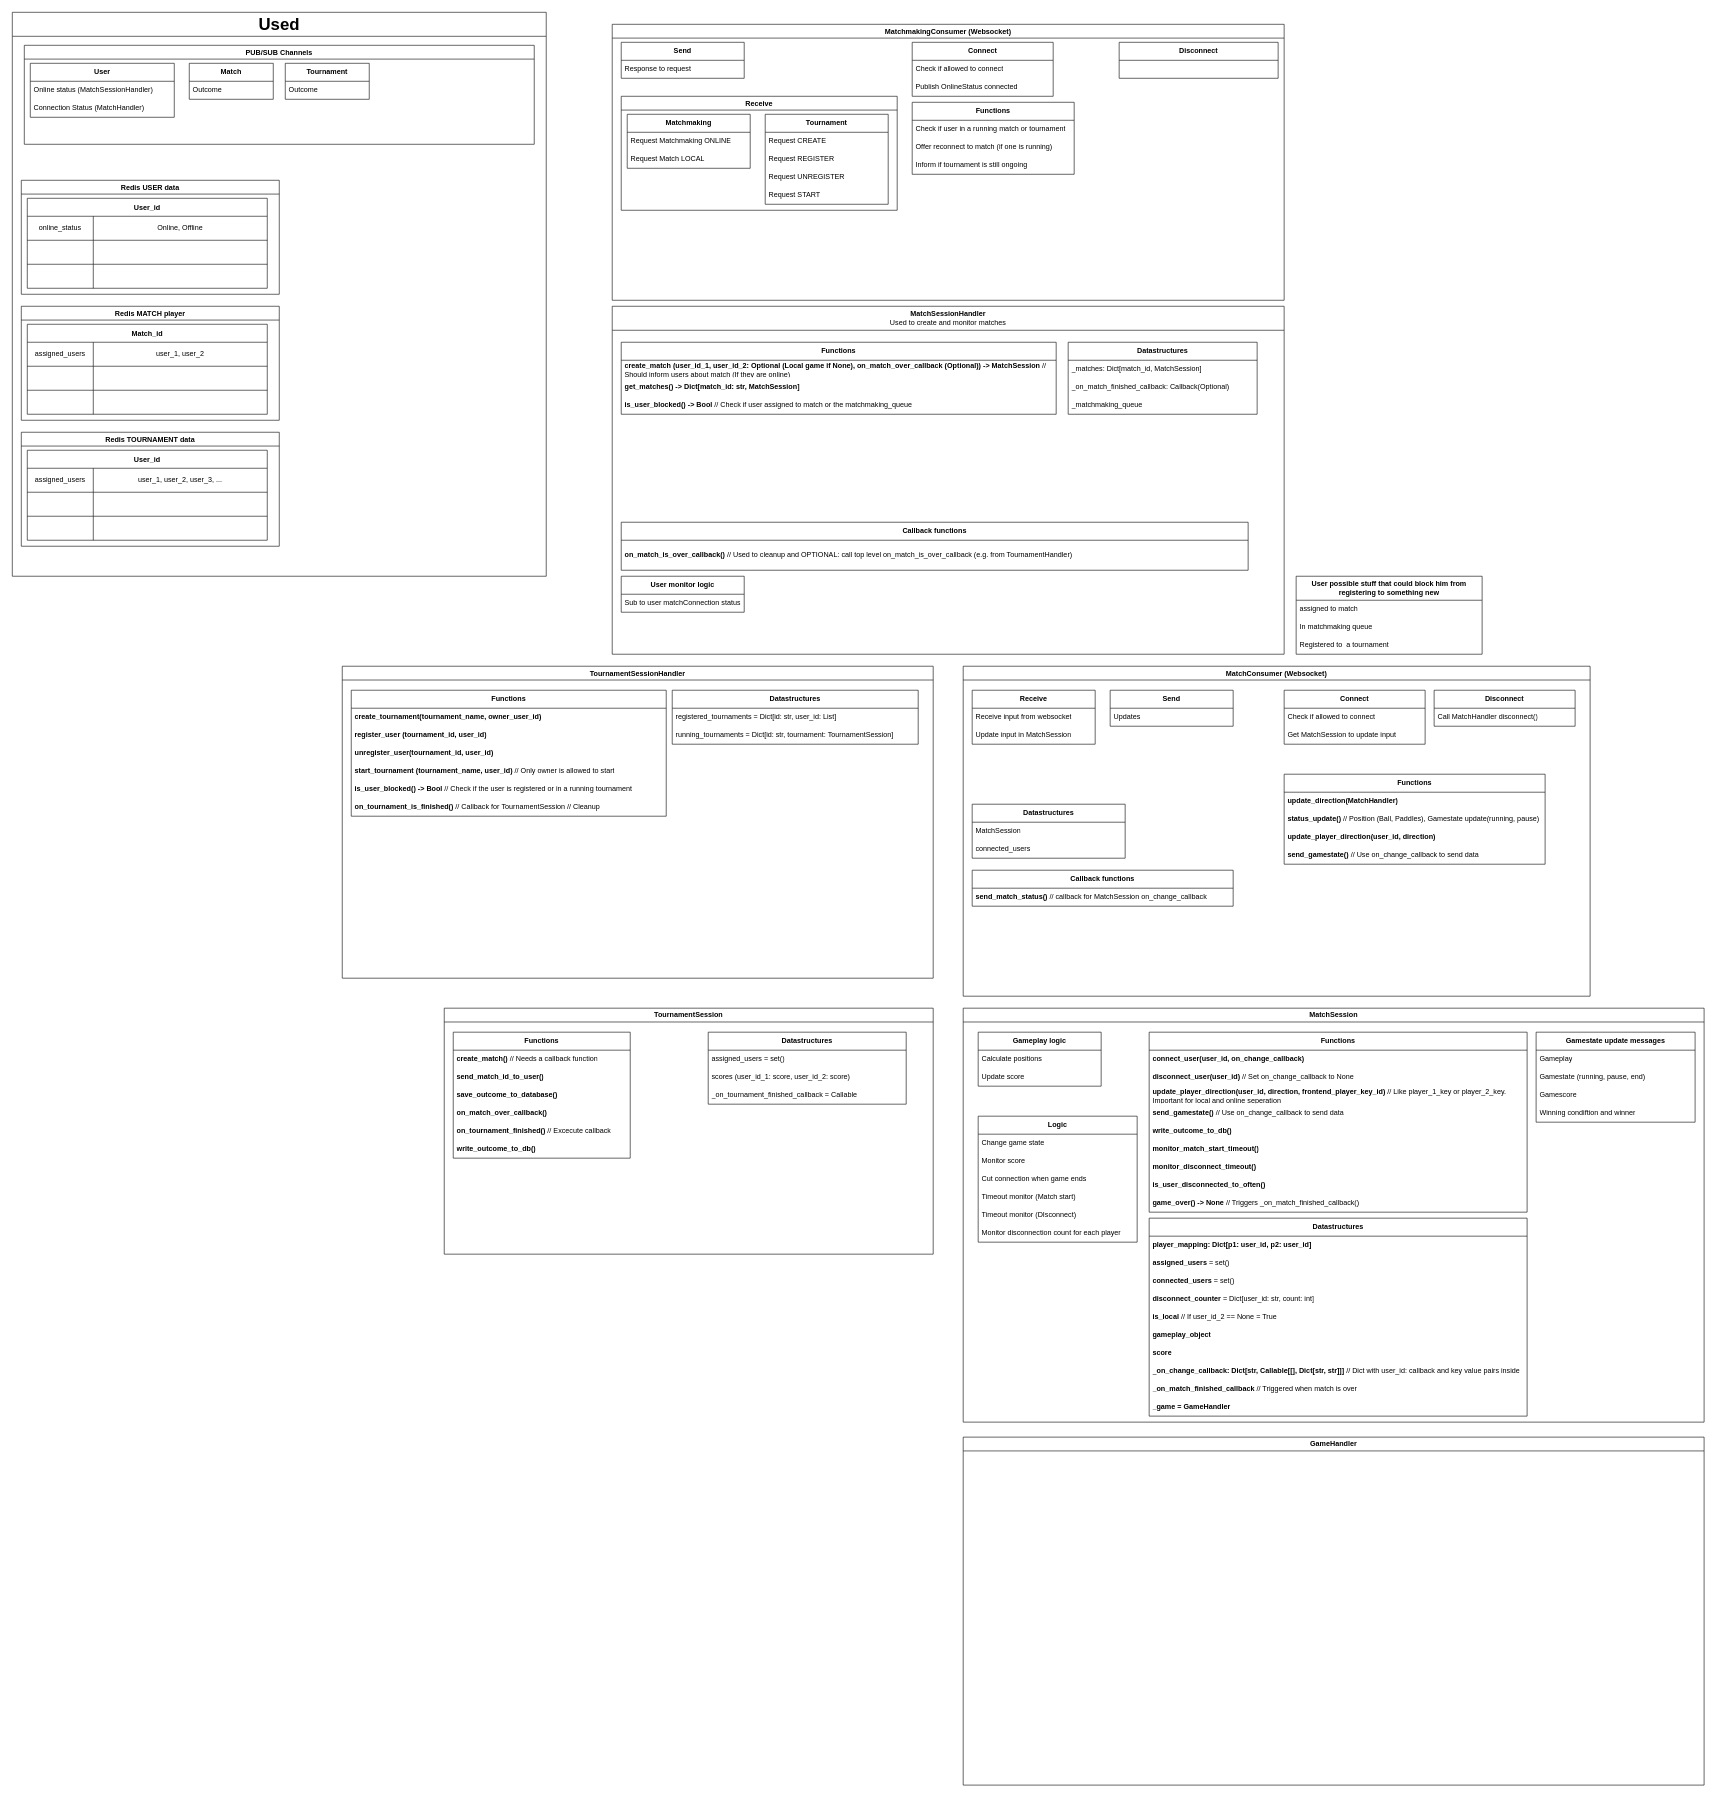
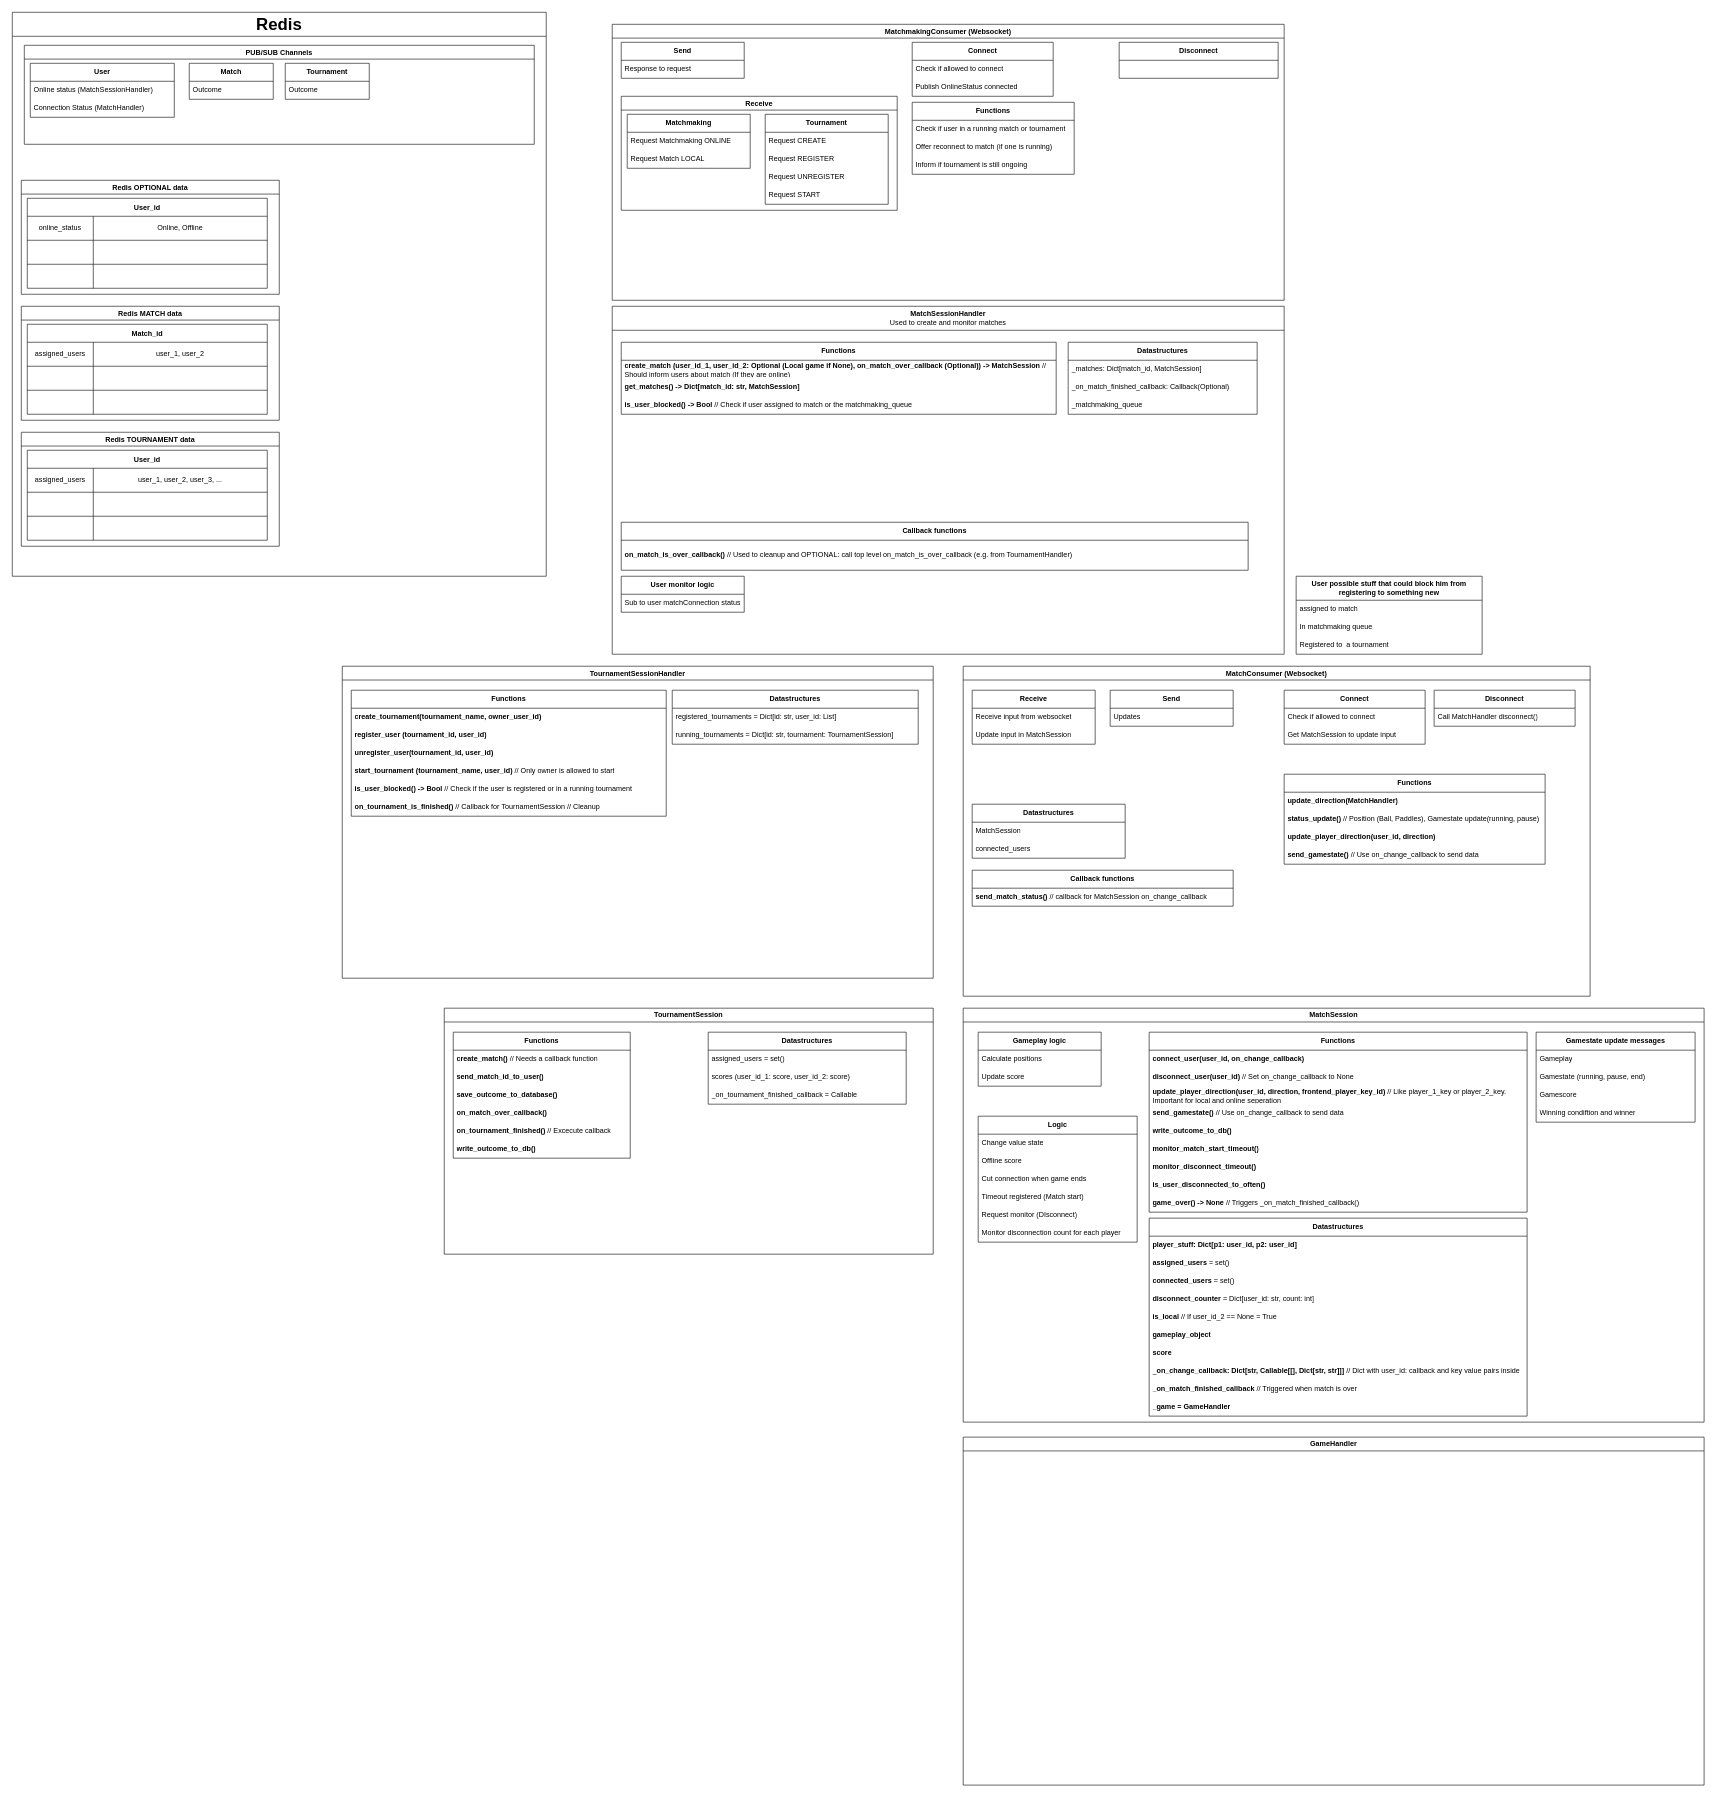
- <mxCell id="120" value="&lt;font style=&quot;font-size: 28px;&quot;&gt;Used&lt;/font&gt;" style="swimlane;whiteSpace=wrap;html=1;swimlaneFillColor=default;startSize=40;" parent="1" vertex="1"><mxGeometry x="20" y="20" width="890" height="940" as="geometry" /></mxCell>
+ <mxCell id="120" value="&lt;font style=&quot;font-size: 28px;&quot;&gt;Redis&lt;/font&gt;" style="swimlane;whiteSpace=wrap;html=1;swimlaneFillColor=default;startSize=40;" parent="1" vertex="1"><mxGeometry x="20" y="20" width="890" height="940" as="geometry" /></mxCell>
- <mxCell id="129" value="Redis USER data" style="swimlane;whiteSpace=wrap;html=1;swimlaneFillColor=default;" parent="120" vertex="1"><mxGeometry x="15" y="280" width="430" height="190" as="geometry" /></mxCell>
+ <mxCell id="129" value="Redis OPTIONAL data" style="swimlane;whiteSpace=wrap;html=1;swimlaneFillColor=default;" parent="120" vertex="1"><mxGeometry x="15" y="280" width="430" height="190" as="geometry" /></mxCell>
- <mxCell id="140" value="Redis MATCH player" style="swimlane;whiteSpace=wrap;html=1;swimlaneFillColor=default;" parent="120" vertex="1"><mxGeometry x="15" y="490" width="430" height="190" as="geometry" /></mxCell>
+ <mxCell id="140" value="Redis MATCH data" style="swimlane;whiteSpace=wrap;html=1;swimlaneFillColor=default;" parent="120" vertex="1"><mxGeometry x="15" y="490" width="430" height="190" as="geometry" /></mxCell>
- <mxCell id="4" value="Change game state" style="text;strokeColor=none;fillColor=none;align=left;verticalAlign=middle;spacingLeft=4;spacingRight=4;overflow=hidden;points=[[0,0.5],[1,0.5]];portConstraint=eastwest;rotatable=0;whiteSpace=wrap;html=1;" parent="3" vertex="1"><mxGeometry y="30" width="265" height="30" as="geometry" /></mxCell>
+ <mxCell id="4" value="Change value state" style="text;strokeColor=none;fillColor=none;align=left;verticalAlign=middle;spacingLeft=4;spacingRight=4;overflow=hidden;points=[[0,0.5],[1,0.5]];portConstraint=eastwest;rotatable=0;whiteSpace=wrap;html=1;" parent="3" vertex="1"><mxGeometry y="30" width="265" height="30" as="geometry" /></mxCell>
- <mxCell id="5" value="Monitor score" style="text;strokeColor=none;fillColor=none;align=left;verticalAlign=middle;spacingLeft=4;spacingRight=4;overflow=hidden;points=[[0,0.5],[1,0.5]];portConstraint=eastwest;rotatable=0;whiteSpace=wrap;html=1;" parent="3" vertex="1"><mxGeometry y="60" width="265" height="30" as="geometry" /></mxCell>
+ <mxCell id="5" value="Offline score" style="text;strokeColor=none;fillColor=none;align=left;verticalAlign=middle;spacingLeft=4;spacingRight=4;overflow=hidden;points=[[0,0.5],[1,0.5]];portConstraint=eastwest;rotatable=0;whiteSpace=wrap;html=1;" parent="3" vertex="1"><mxGeometry y="60" width="265" height="30" as="geometry" /></mxCell>
- <mxCell id="7" value="Timeout monitor (Match start)" style="text;strokeColor=none;fillColor=none;align=left;verticalAlign=middle;spacingLeft=4;spacingRight=4;overflow=hidden;points=[[0,0.5],[1,0.5]];portConstraint=eastwest;rotatable=0;whiteSpace=wrap;html=1;" parent="3" vertex="1"><mxGeometry y="120" width="265" height="30" as="geometry" /></mxCell>
+ <mxCell id="7" value="Timeout registered (Match start)" style="text;strokeColor=none;fillColor=none;align=left;verticalAlign=middle;spacingLeft=4;spacingRight=4;overflow=hidden;points=[[0,0.5],[1,0.5]];portConstraint=eastwest;rotatable=0;whiteSpace=wrap;html=1;" parent="3" vertex="1"><mxGeometry y="120" width="265" height="30" as="geometry" /></mxCell>
- <mxCell id="8" value="Timeout monitor (DIsconnect)" style="text;strokeColor=none;fillColor=none;align=left;verticalAlign=middle;spacingLeft=4;spacingRight=4;overflow=hidden;points=[[0,0.5],[1,0.5]];portConstraint=eastwest;rotatable=0;whiteSpace=wrap;html=1;" parent="3" vertex="1"><mxGeometry y="150" width="265" height="30" as="geometry" /></mxCell>
+ <mxCell id="8" value="Request monitor (DIsconnect)" style="text;strokeColor=none;fillColor=none;align=left;verticalAlign=middle;spacingLeft=4;spacingRight=4;overflow=hidden;points=[[0,0.5],[1,0.5]];portConstraint=eastwest;rotatable=0;whiteSpace=wrap;html=1;" parent="3" vertex="1"><mxGeometry y="150" width="265" height="30" as="geometry" /></mxCell>
- <mxCell id="24" value="player_mapping: Dict[p1: user_id, p2: user_id]" style="text;strokeColor=none;fillColor=none;align=left;verticalAlign=middle;spacingLeft=4;spacingRight=4;overflow=hidden;points=[[0,0.5],[1,0.5]];portConstraint=eastwest;rotatable=0;whiteSpace=wrap;html=1;fontStyle=1" parent="23" vertex="1"><mxGeometry y="30" width="630" height="30" as="geometry" /></mxCell>
+ <mxCell id="24" value="player_stuff: Dict[p1: user_id, p2: user_id]" style="text;strokeColor=none;fillColor=none;align=left;verticalAlign=middle;spacingLeft=4;spacingRight=4;overflow=hidden;points=[[0,0.5],[1,0.5]];portConstraint=eastwest;rotatable=0;whiteSpace=wrap;html=1;fontStyle=1" parent="23" vertex="1"><mxGeometry y="30" width="630" height="30" as="geometry" /></mxCell>
